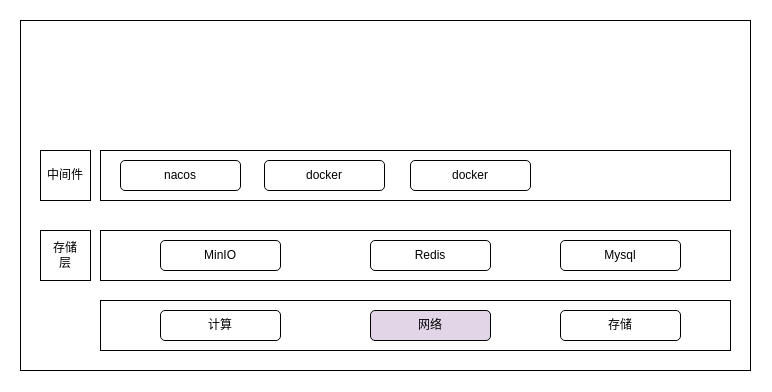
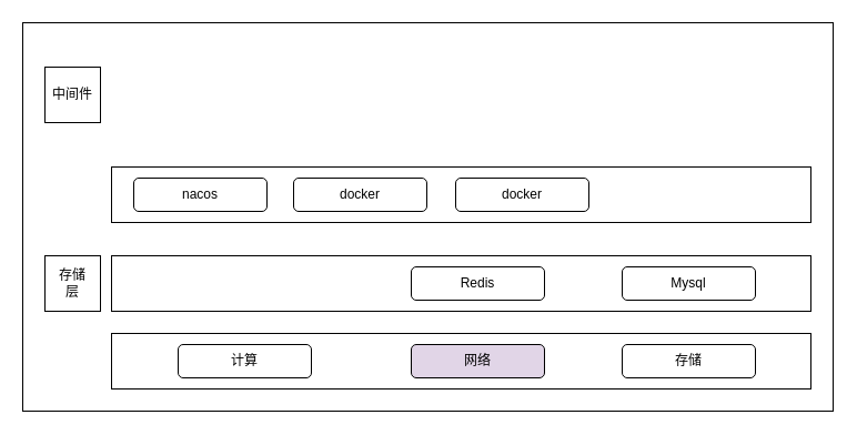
- <mxCell id="12" value="中间件" style="rounded=0;whiteSpace=wrap;html=1;" vertex="1" parent="1"><mxGeometry x="40" y="150" width="50" height="50" as="geometry" /></mxCell>
+ <mxCell id="12" value="中间件" style="rounded=0;whiteSpace=wrap;html=1;" vertex="1" parent="1"><mxGeometry x="40" y="60" width="50" height="50" as="geometry" /></mxCell>
- <mxCell id="9" value="MinIO" style="rounded=1;whiteSpace=wrap;html=1;" vertex="1" parent="1"><mxGeometry x="160" y="240" width="120" height="30" as="geometry" /></mxCell>
